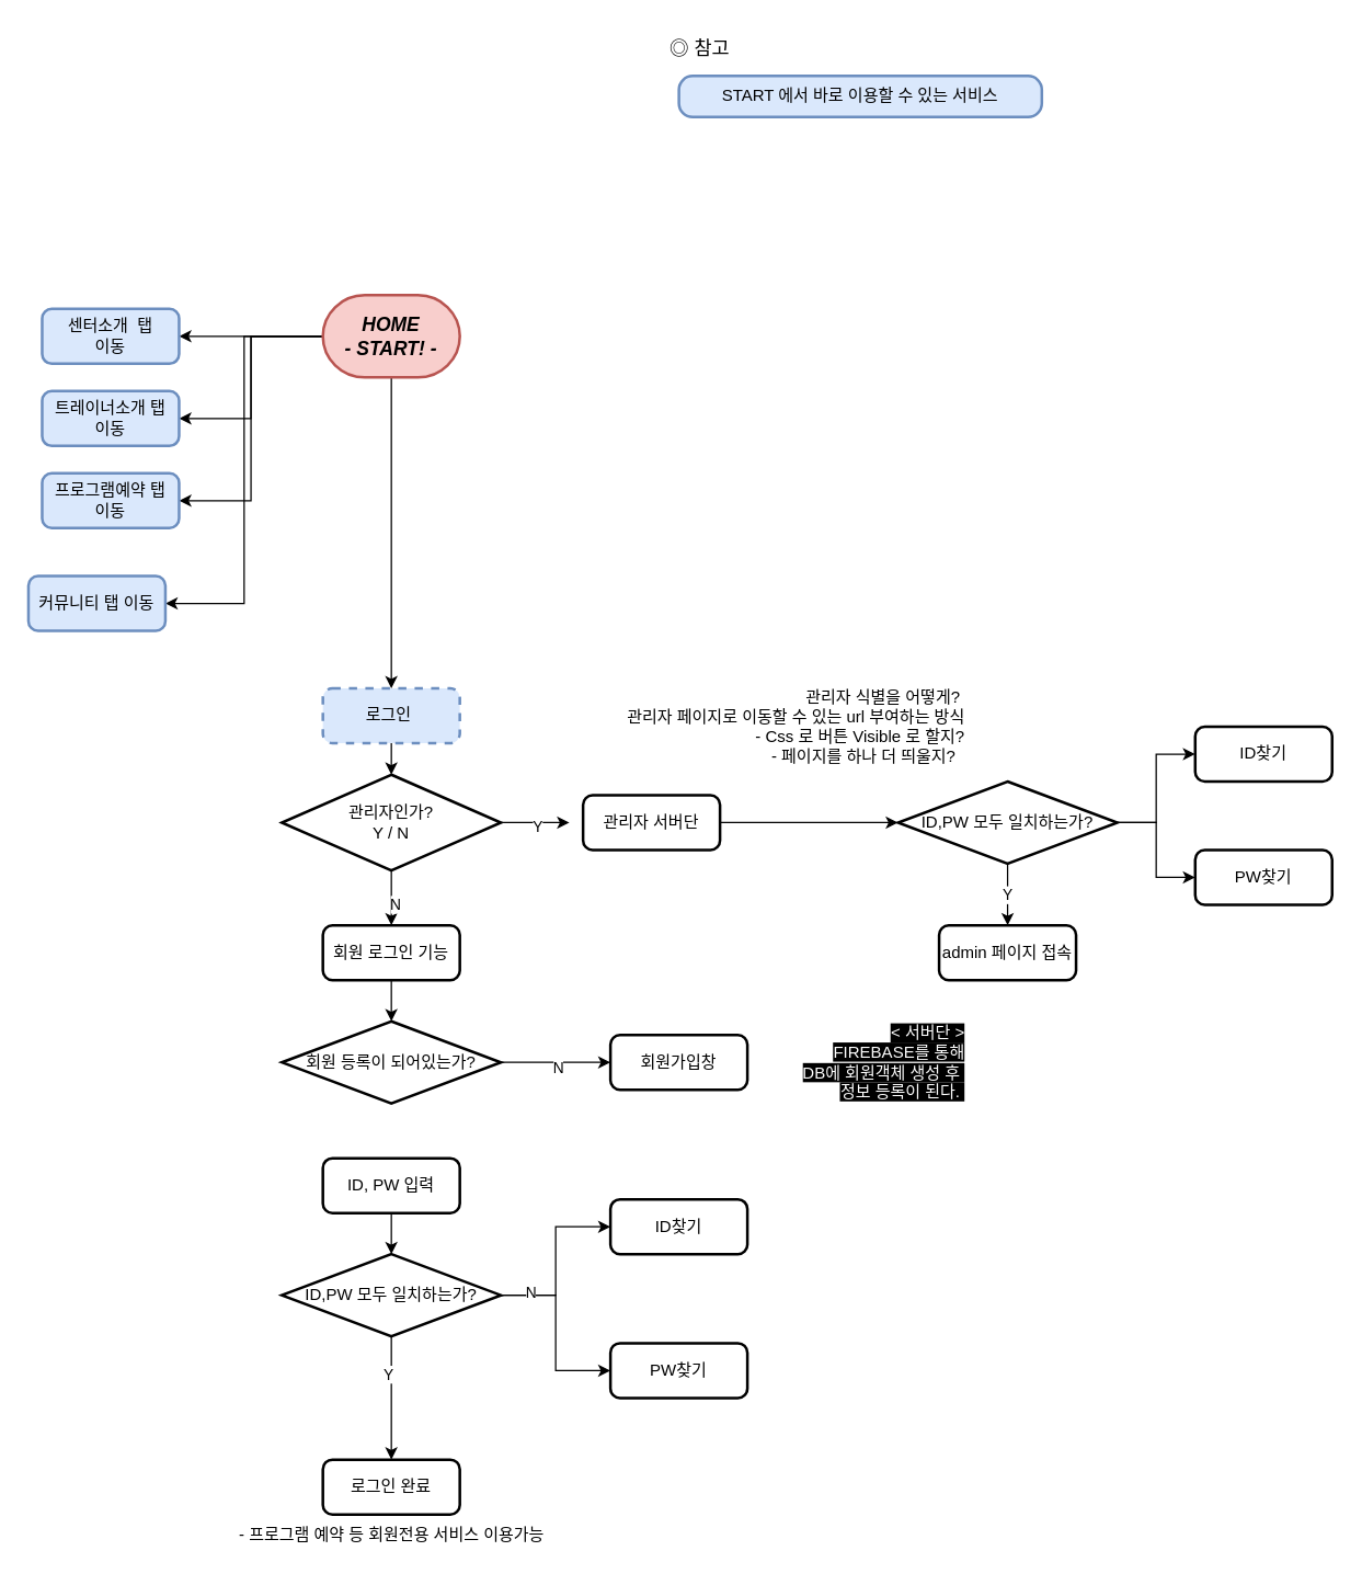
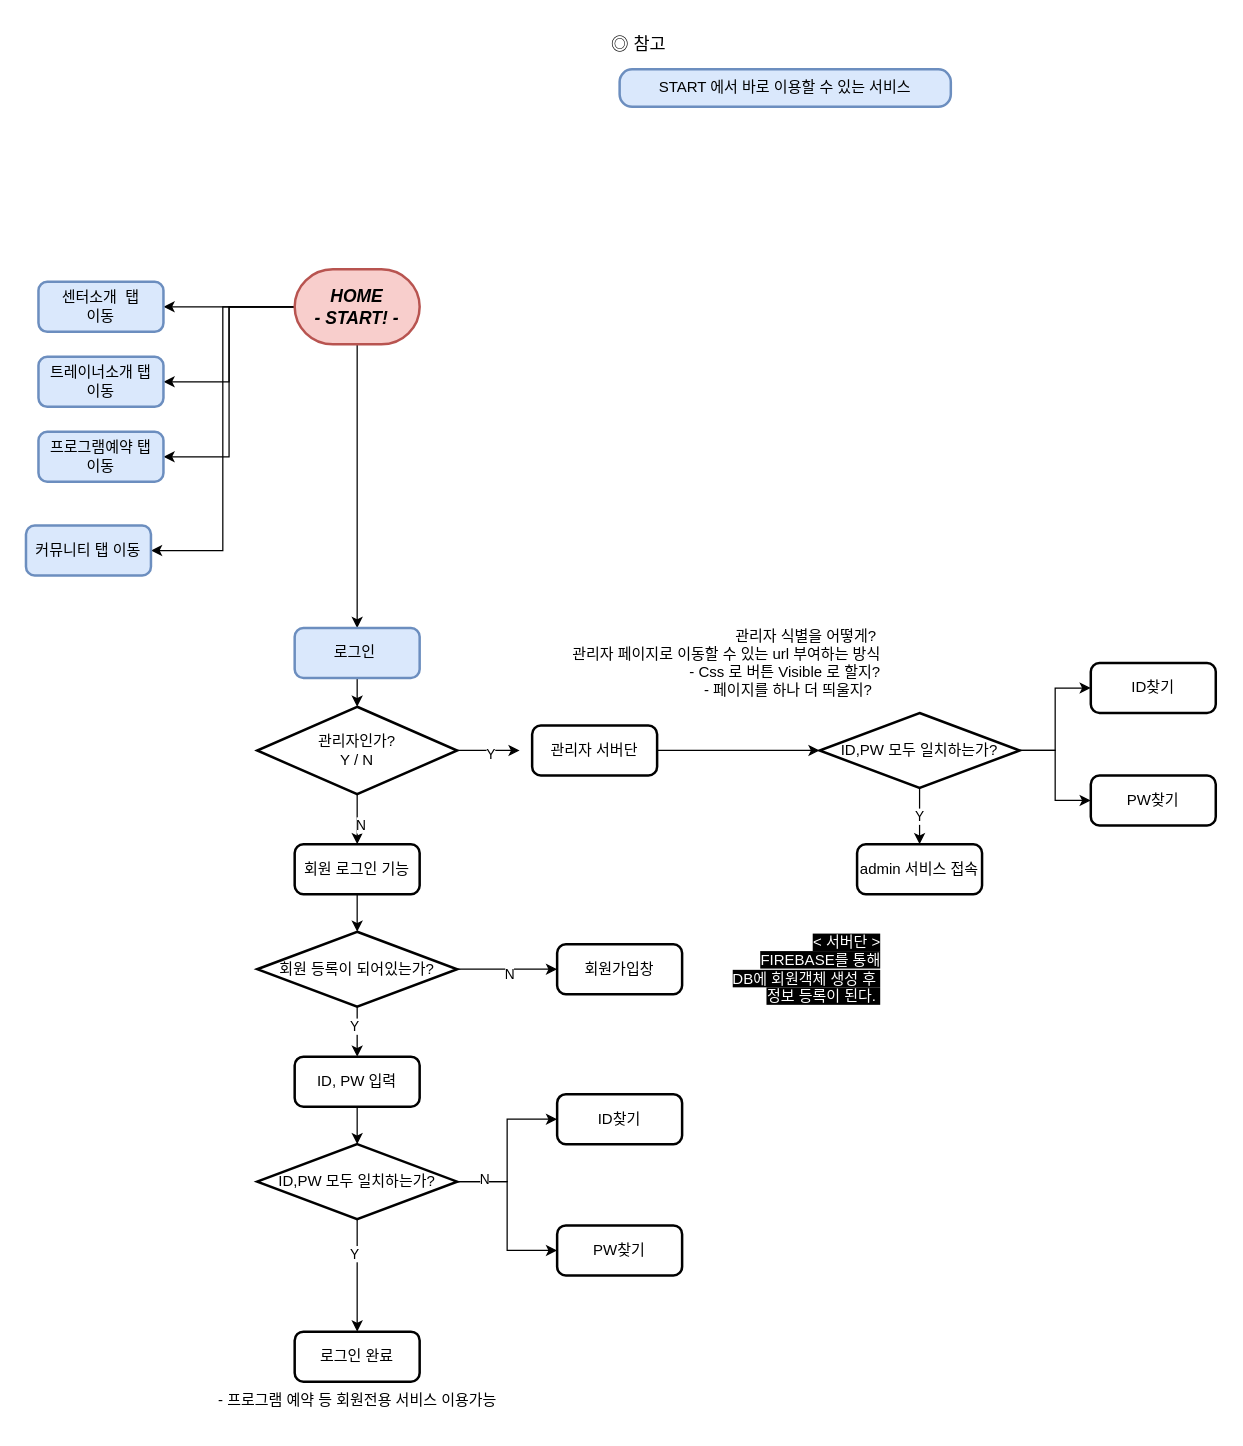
- <mxCell id="14" value="로그인&amp;nbsp;" style="rounded=1;whiteSpace=wrap;html=1;absoluteArcSize=1;arcSize=14;strokeWidth=2;fillColor=#dae8fc;strokeColor=#6c8ebf;dashed=1;" vertex="1" parent="1"><mxGeometry x="235" y="502" width="100" height="40" as="geometry" /></mxCell>
+ <mxCell id="14" value="로그인&amp;nbsp;" style="rounded=1;whiteSpace=wrap;html=1;absoluteArcSize=1;arcSize=14;strokeWidth=2;fillColor=#dae8fc;strokeColor=#6c8ebf;" vertex="1" parent="1"><mxGeometry x="235" y="502" width="100" height="40" as="geometry" /></mxCell>
- <mxCell id="29" value="admin 페이지 접속" style="rounded=1;whiteSpace=wrap;html=1;absoluteArcSize=1;arcSize=14;strokeWidth=2;" vertex="1" parent="1"><mxGeometry x="685" y="675" width="100" height="40" as="geometry" /></mxCell>
+ <mxCell id="29" value="admin 서비스 접속" style="rounded=1;whiteSpace=wrap;html=1;absoluteArcSize=1;arcSize=14;strokeWidth=2;" vertex="1" parent="1"><mxGeometry x="685" y="675" width="100" height="40" as="geometry" /></mxCell>
+ <mxCell id="17" style="edgeStyle=orthogonalEdgeStyle;rounded=0;orthogonalLoop=1;jettySize=auto;html=1;exitX=0.5;exitY=1;exitDx=0;exitDy=0;exitPerimeter=0;entryX=0.5;entryY=0;entryDx=0;entryDy=0;" edge="1" parent="1" source="19" target="32"><mxGeometry relative="1" as="geometry" /></mxCell>
+ <mxCell id="18" value="Y" style="edgeLabel;html=1;align=center;verticalAlign=middle;resizable=0;points=[];" vertex="1" connectable="0" parent="17"><mxGeometry x="-0.25" y="-3" relative="1" as="geometry"><mxPoint as="offset" /></mxGeometry></mxCell>
